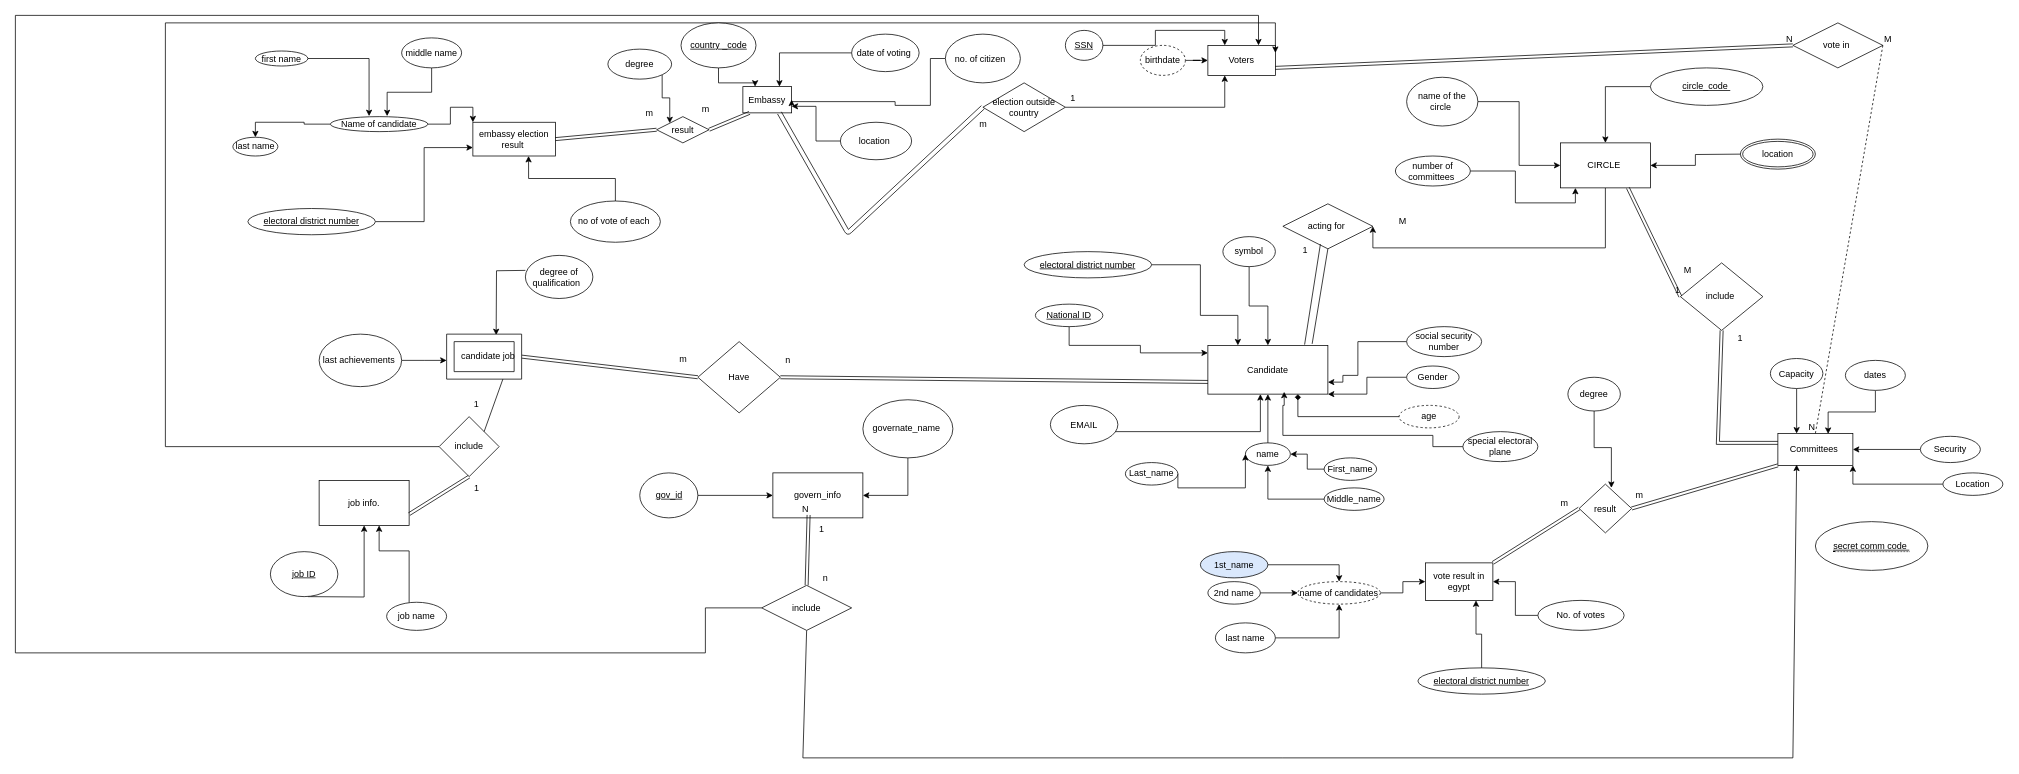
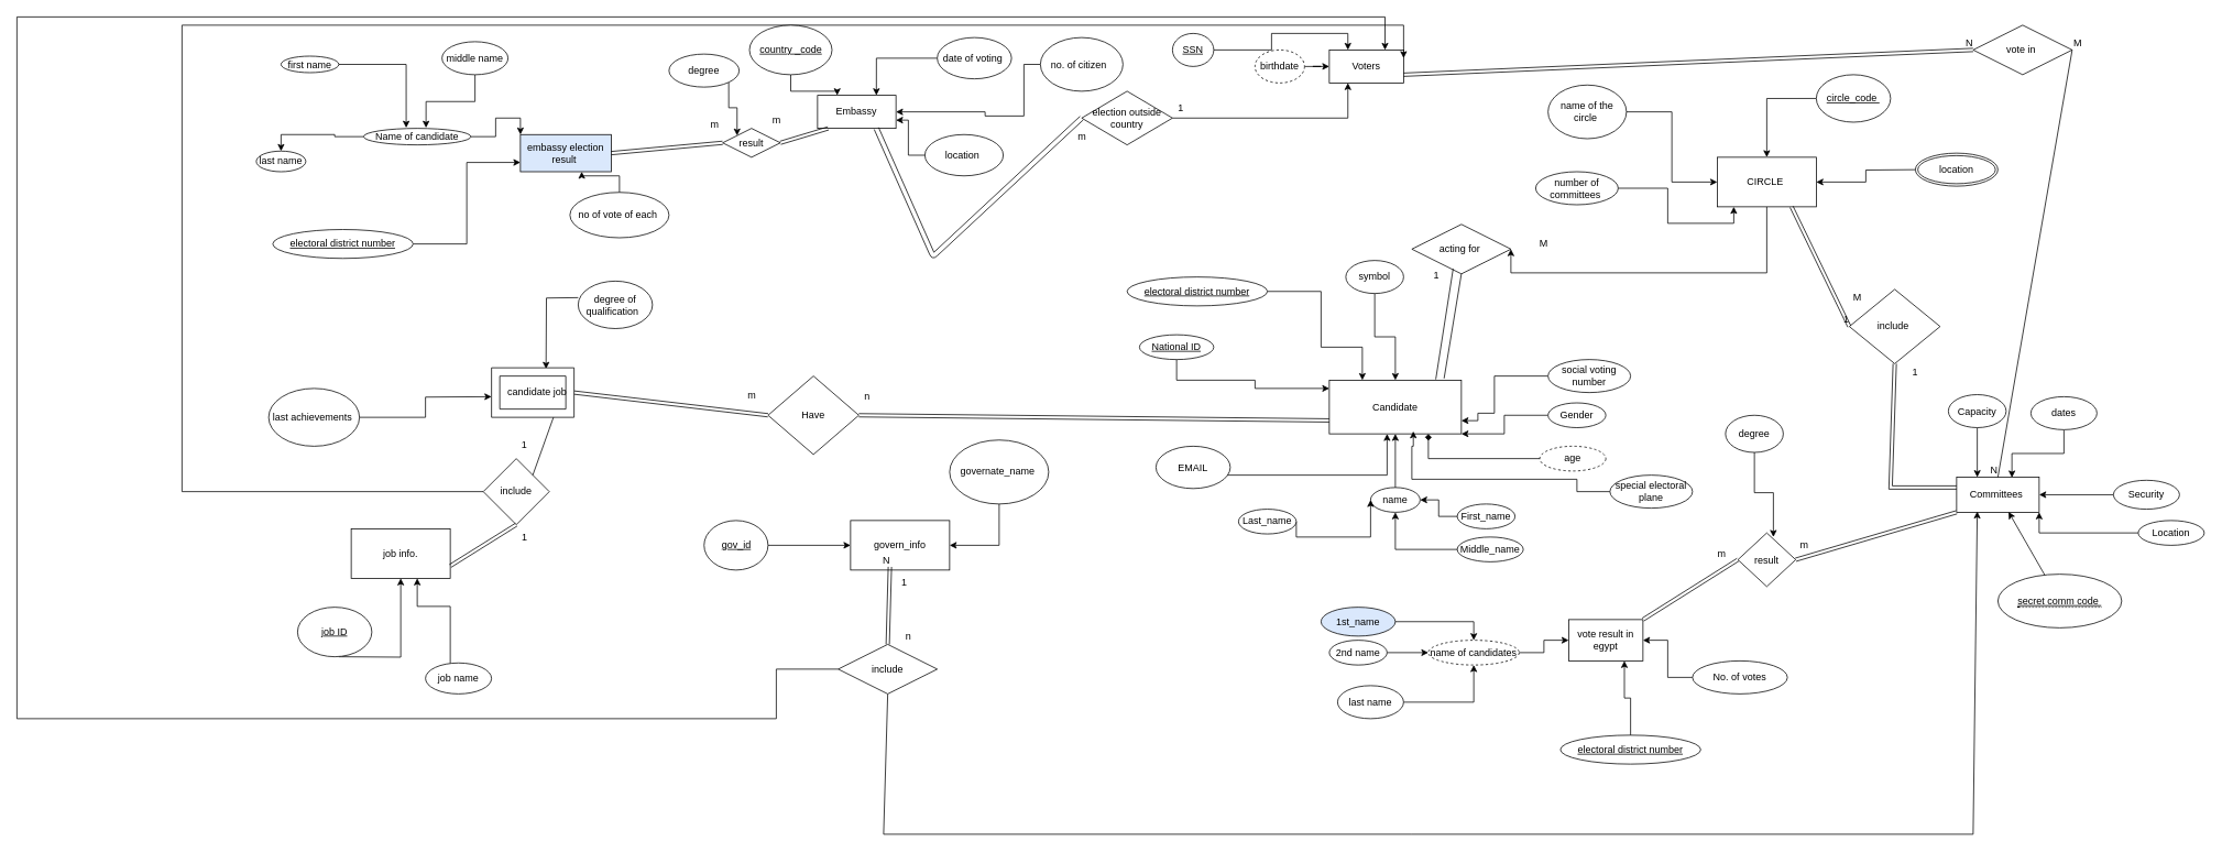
- <mxCell id="118" value="&lt;u&gt;circle_code&amp;nbsp;&lt;/u&gt;" style="ellipse;whiteSpace=wrap;html=1;" parent="1" vertex="1"><mxGeometry x="2200" y="90" width="150" height="50" as="geometry" /></mxCell>
+ <mxCell id="118" value="&lt;u&gt;circle_code&amp;nbsp;&lt;/u&gt;" style="ellipse;whiteSpace=wrap;html=1;" parent="1" vertex="1"><mxGeometry x="2200" y="90" width="90" height="57.5" as="geometry" /></mxCell>
- <mxCell id="29" value="Embassy" style="rounded=0;whiteSpace=wrap;html=1;" parent="1" vertex="1"><mxGeometry x="990" y="115" width="65" height="35" as="geometry" /></mxCell>
+ <mxCell id="29" value="Embassy" style="rounded=0;whiteSpace=wrap;html=1;" parent="1" vertex="1"><mxGeometry x="990" y="115" width="95" height="40" as="geometry" /></mxCell>
- <mxCell id="37" value="embassy election result&amp;nbsp;" style="rounded=0;whiteSpace=wrap;html=1;" parent="1" vertex="1"><mxGeometry x="630" y="162.5" width="110" height="45" as="geometry" /></mxCell>
+ <mxCell id="37" value="embassy election result&amp;nbsp;" style="rounded=0;whiteSpace=wrap;html=1;fillColor=#dae8fc;" parent="1" vertex="1"><mxGeometry x="630" y="162.5" width="110" height="45" as="geometry" /></mxCell>
- <mxCell id="97" value="no of vote of each&amp;nbsp;" style="ellipse;whiteSpace=wrap;html=1;" parent="1" vertex="1"><mxGeometry x="760" y="267.5" width="120" height="55" as="geometry" /></mxCell>
+ <mxCell id="97" value="no of vote of each&amp;nbsp;" style="ellipse;whiteSpace=wrap;html=1;" parent="1" vertex="1"><mxGeometry x="690" y="232.5" width="120" height="55" as="geometry" /></mxCell>
- <mxCell id="137" value="" style="endArrow=none;html=1;rounded=0;exitX=1;exitY=0.5;exitDx=0;exitDy=0;entryX=0.5;entryY=0;entryDx=0;entryDy=0;dashed=1;" parent="1" source="134" target="49" edge="1"><mxGeometry relative="1" as="geometry"><mxPoint x="2200" y="280" as="sourcePoint" /><mxPoint x="2360" y="280" as="targetPoint" /></mxGeometry></mxCell>
+ <mxCell id="137" value="" style="endArrow=none;html=1;rounded=0;exitX=1;exitY=0.5;exitDx=0;exitDy=0;entryX=0.5;entryY=0;entryDx=0;entryDy=0;" parent="1" source="134" target="49" edge="1"><mxGeometry relative="1" as="geometry"><mxPoint x="2200" y="280" as="sourcePoint" /><mxPoint x="2360" y="280" as="targetPoint" /></mxGeometry></mxCell>
- <mxCell id="19" value="social security number" style="ellipse;whiteSpace=wrap;html=1;align=center;" parent="1" vertex="1"><mxGeometry x="1875" y="435" width="100" height="40" as="geometry" /></mxCell>
+ <mxCell id="19" value="social voting number" style="ellipse;whiteSpace=wrap;html=1;align=center;" parent="1" vertex="1"><mxGeometry x="1875" y="435" width="100" height="40" as="geometry" /></mxCell>
- <mxCell id="80" value="last achievements&amp;nbsp;" style="ellipse;whiteSpace=wrap;html=1;" parent="1" vertex="1"><mxGeometry x="425" y="445" width="110" height="70" as="geometry" /></mxCell>
+ <mxCell id="80" value="last achievements&amp;nbsp;" style="ellipse;whiteSpace=wrap;html=1;" parent="1" vertex="1"><mxGeometry x="325" y="470" width="110" height="70" as="geometry" /></mxCell>
+ <mxCell id="155" style="edgeStyle=none;rounded=0;orthogonalLoop=1;jettySize=auto;html=1;entryX=0.629;entryY=0.99;entryDx=0;entryDy=0;entryPerimeter=0;" parent="1" source="156" target="49" edge="1"><mxGeometry relative="1" as="geometry" /></mxCell>
